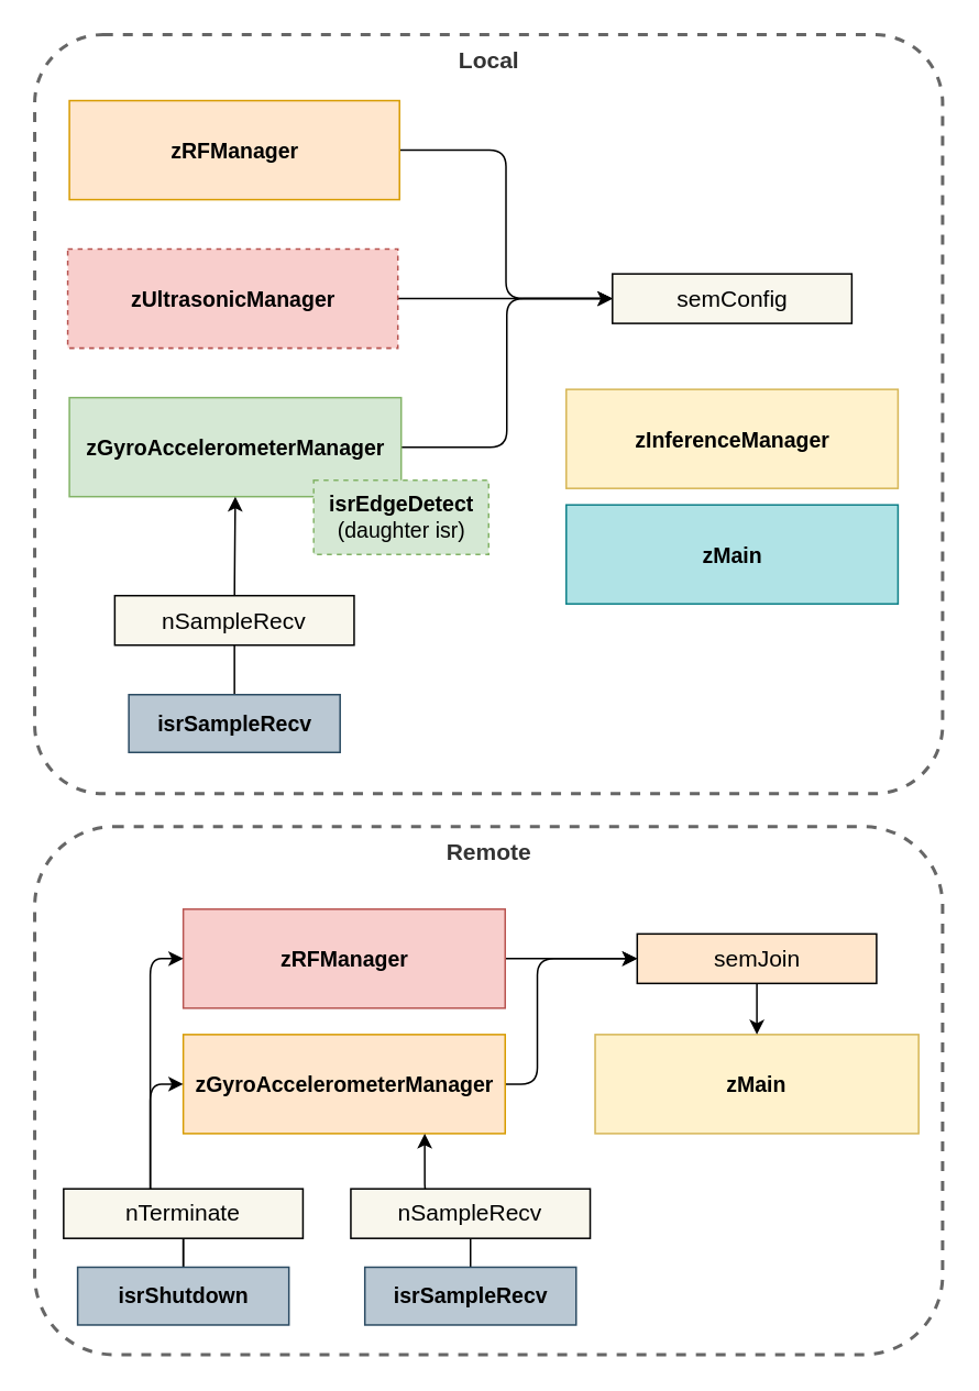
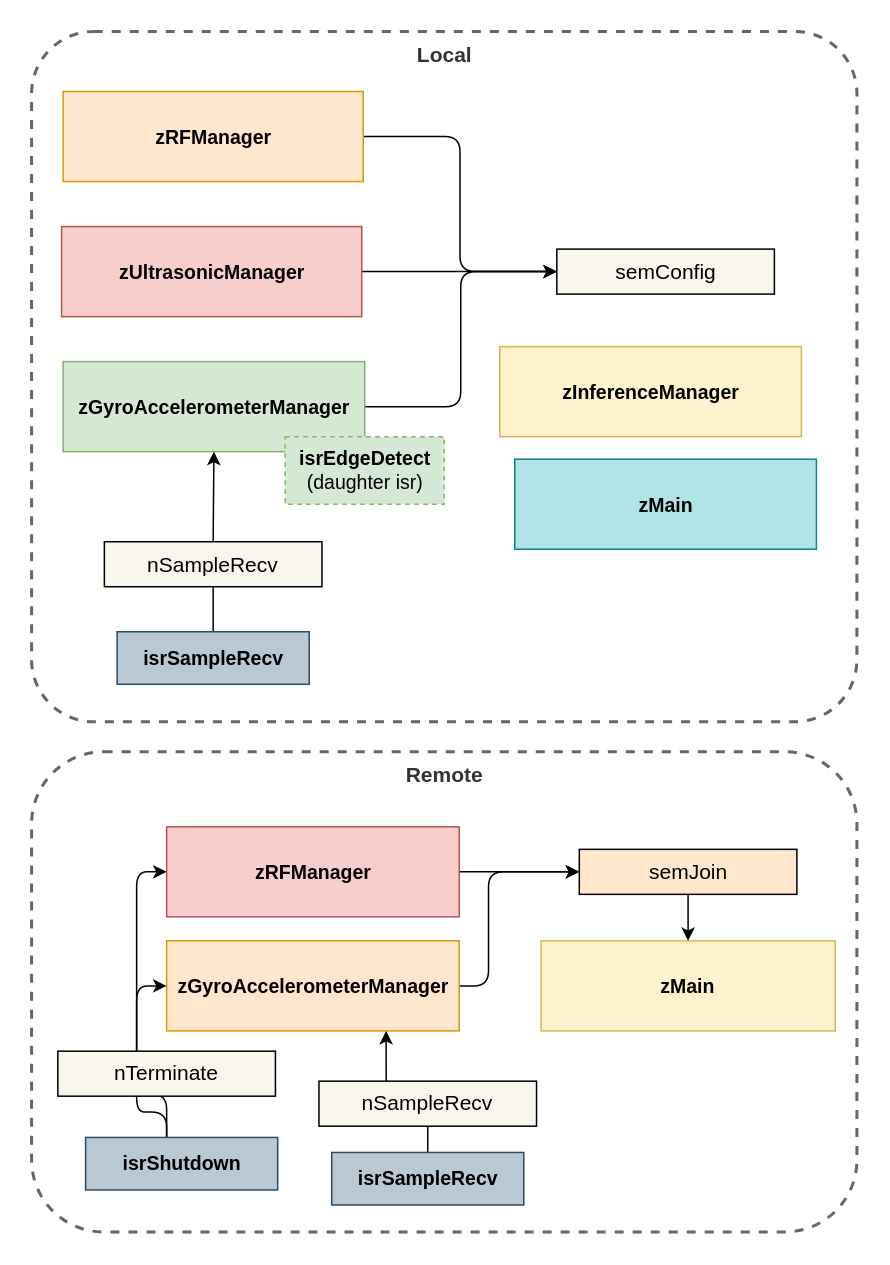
- <mxCell id="5" value="zUltrasonicManager" style="rounded=0;whiteSpace=wrap;html=1;fillColor=#f8cecc;strokeColor=#b85450;strokeWidth=1;fontStyle=1;fontSize=13;dashed=1;" vertex="1" parent="1"><mxGeometry x="40.5" y="150.5" width="200" height="60" as="geometry" /></mxCell>
+ <mxCell id="5" value="zUltrasonicManager" style="rounded=0;whiteSpace=wrap;html=1;fillColor=#f8cecc;strokeColor=#b85450;strokeWidth=1;fontStyle=1;fontSize=13;" vertex="1" parent="1"><mxGeometry x="40.5" y="150.5" width="200" height="60" as="geometry" /></mxCell>
- <mxCell id="12" value="zInferenceManager" style="rounded=0;whiteSpace=wrap;html=1;fillColor=#fff2cc;strokeColor=#d6b656;strokeWidth=1;fontStyle=1;fontSize=13;" vertex="1" parent="1"><mxGeometry x="342.5" y="235.5" width="201" height="60" as="geometry" /></mxCell>
+ <mxCell id="12" value="zInferenceManager" style="rounded=0;whiteSpace=wrap;html=1;fillColor=#fff2cc;strokeColor=#d6b656;strokeWidth=1;fontStyle=1;fontSize=13;" vertex="1" parent="1"><mxGeometry x="332.5" y="230.5" width="201" height="60" as="geometry" /></mxCell>
- <mxCell id="30" value="&lt;font style=&quot;font-size: 14px&quot;&gt;nTerminate&lt;/font&gt;" style="rounded=0;whiteSpace=wrap;html=1;fillColor=#f9f7ed;strokeColor=#000000;" vertex="1" parent="1"><mxGeometry x="38" y="720" width="145" height="30" as="geometry" /></mxCell>
+ <mxCell id="30" value="&lt;font style=&quot;font-size: 14px&quot;&gt;nTerminate&lt;/font&gt;" style="rounded=0;whiteSpace=wrap;html=1;fillColor=#f9f7ed;strokeColor=#000000;" vertex="1" parent="1"><mxGeometry x="38" y="700" width="145" height="30" as="geometry" /></mxCell>
- <mxCell id="29" value="isrShutdown" style="rounded=0;whiteSpace=wrap;html=1;fillColor=#BAC8D3;strokeColor=#2B4B63;strokeWidth=1;fontStyle=1;fontSize=13;" vertex="1" parent="1"><mxGeometry x="46.5" y="767.5" width="128" height="35" as="geometry" /></mxCell>
+ <mxCell id="29" value="isrShutdown" style="rounded=0;whiteSpace=wrap;html=1;fillColor=#BAC8D3;strokeColor=#2B4B63;strokeWidth=1;fontStyle=1;fontSize=13;" vertex="1" parent="1"><mxGeometry x="56.5" y="757.5" width="128" height="35" as="geometry" /></mxCell>
